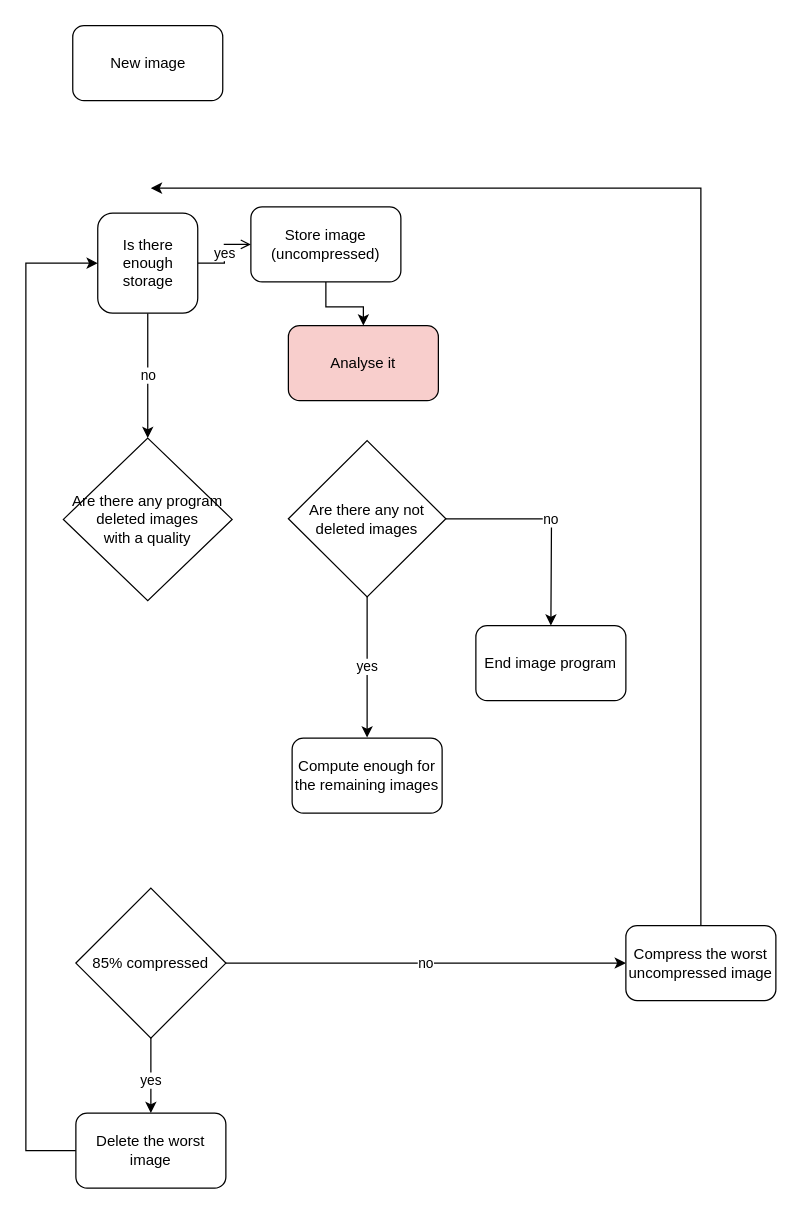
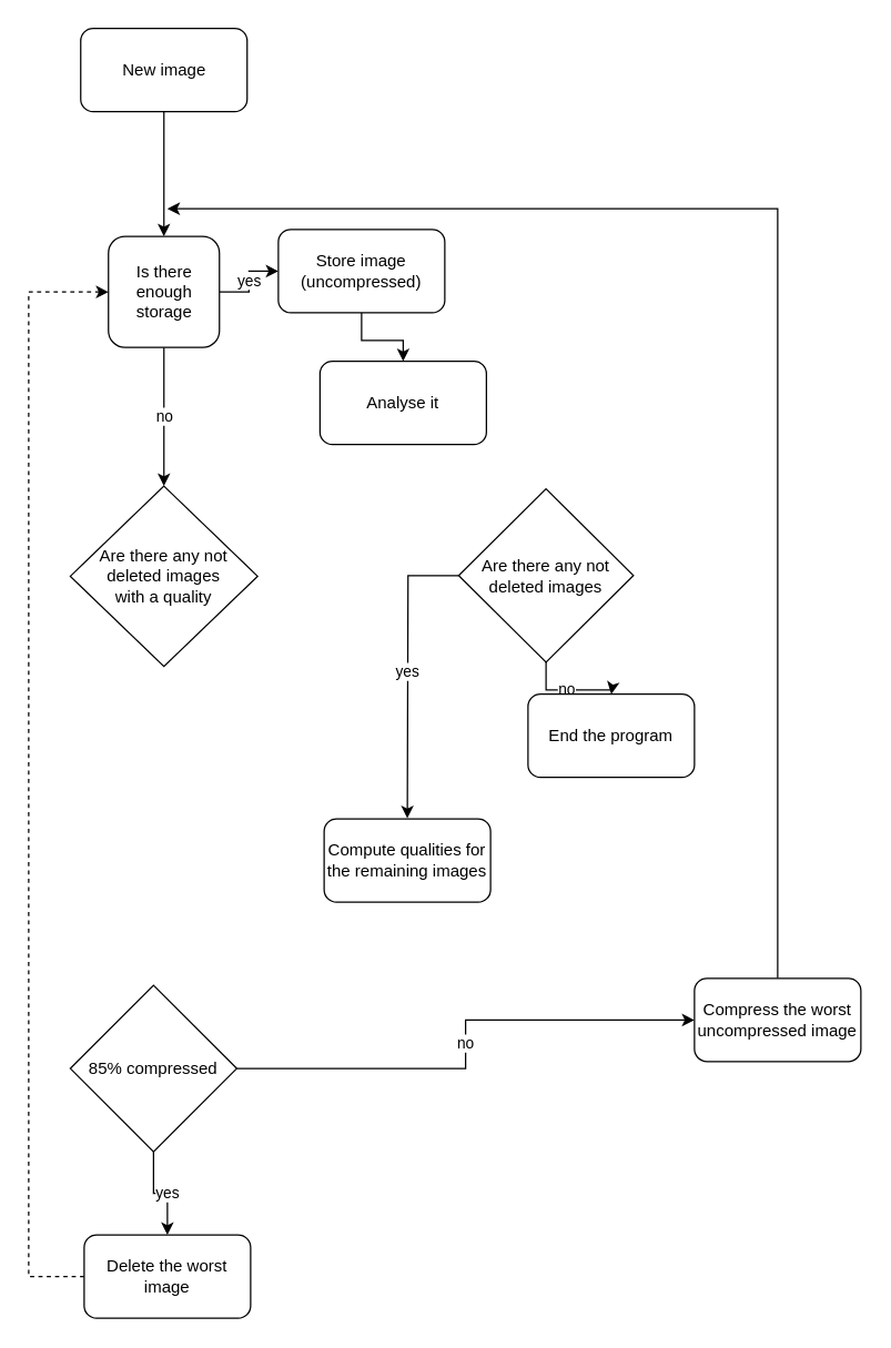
+ <mxCell id="2" style="edgeStyle=orthogonalEdgeStyle;rounded=0;orthogonalLoop=1;jettySize=auto;html=1;exitX=0.5;exitY=1;exitDx=0;exitDy=0;" parent="1" source="3" target="6" edge="1"><mxGeometry relative="1" as="geometry" /></mxCell>
- <mxCell id="4" value="yes" style="edgeStyle=orthogonalEdgeStyle;rounded=0;orthogonalLoop=1;jettySize=auto;html=1;exitX=1;exitY=0.5;exitDx=0;exitDy=0;endArrow=open;" parent="1" source="6" target="8" edge="1"><mxGeometry relative="1" as="geometry"><mxPoint x="300" y="260" as="targetPoint" /></mxGeometry></mxCell>
+ <mxCell id="4" value="yes" style="edgeStyle=orthogonalEdgeStyle;rounded=0;orthogonalLoop=1;jettySize=auto;html=1;exitX=1;exitY=0.5;exitDx=0;exitDy=0;" parent="1" source="6" target="8" edge="1"><mxGeometry relative="1" as="geometry"><mxPoint x="300" y="260" as="targetPoint" /></mxGeometry></mxCell>
- <mxCell id="16" value="Analyse it" style="rounded=1;whiteSpace=wrap;html=1;fillColor=#f8cecc;" parent="1" vertex="1"><mxGeometry x="230" y="260" width="120" height="60" as="geometry" /></mxCell>
+ <mxCell id="16" value="Analyse it" style="rounded=1;whiteSpace=wrap;html=1;" parent="1" vertex="1"><mxGeometry x="230" y="260" width="120" height="60" as="geometry" /></mxCell>
- <mxCell id="17" value="Are there any program deleted images &lt;br&gt;with a quality" style="rhombus;whiteSpace=wrap;html=1;" vertex="1" parent="1"><mxGeometry x="50" y="350" width="135" height="130" as="geometry" /></mxCell>
+ <mxCell id="17" value="Are there any not deleted images &lt;br&gt;with a quality" style="rhombus;whiteSpace=wrap;html=1;" vertex="1" parent="1"><mxGeometry x="50" y="350" width="135" height="130" as="geometry" /></mxCell>
- <mxCell id="20" value="Are there any not deleted images" style="rhombus;whiteSpace=wrap;html=1;" vertex="1" parent="1"><mxGeometry x="230" y="352" width="126" height="125" as="geometry" /></mxCell>
+ <mxCell id="20" value="Are there any not deleted images" style="rhombus;whiteSpace=wrap;html=1;" vertex="1" parent="1"><mxGeometry x="330" y="352" width="126" height="125" as="geometry" /></mxCell>
- <mxCell id="22" value="&lt;span&gt;End image program&lt;/span&gt;" style="rounded=1;whiteSpace=wrap;html=1;" vertex="1" parent="1"><mxGeometry x="380" y="500" width="120" height="60" as="geometry" /></mxCell>
+ <mxCell id="22" value="&lt;span&gt;End the program&lt;/span&gt;" style="rounded=1;whiteSpace=wrap;html=1;" vertex="1" parent="1"><mxGeometry x="380" y="500" width="120" height="60" as="geometry" /></mxCell>
- <mxCell id="12" style="edgeStyle=orthogonalEdgeStyle;rounded=0;orthogonalLoop=1;jettySize=auto;html=1;exitX=0;exitY=0.5;exitDx=0;exitDy=0;" parent="1" source="13" target="6" edge="1"><mxGeometry relative="1" as="geometry"><Array as="points"><mxPoint x="20" y="920" /><mxPoint x="20" y="210" /></Array></mxGeometry></mxCell>
+ <mxCell id="12" style="edgeStyle=orthogonalEdgeStyle;rounded=0;orthogonalLoop=1;jettySize=auto;html=1;exitX=0;exitY=0.5;exitDx=0;exitDy=0;dashed=1;" parent="1" source="13" target="6" edge="1"><mxGeometry relative="1" as="geometry"><Array as="points"><mxPoint x="20" y="920" /><mxPoint x="20" y="210" /></Array></mxGeometry></mxCell>
- <mxCell id="21" value="&lt;span&gt;Compute enough for the remaining images&lt;/span&gt;" style="rounded=1;whiteSpace=wrap;html=1;" vertex="1" parent="1"><mxGeometry x="233" y="590" width="120" height="60" as="geometry" /></mxCell>
+ <mxCell id="21" value="&lt;span&gt;Compute qualities for the remaining images&lt;/span&gt;" style="rounded=1;whiteSpace=wrap;html=1;" vertex="1" parent="1"><mxGeometry x="233" y="590" width="120" height="60" as="geometry" /></mxCell>
- <mxCell id="11" value="85% compressed" style="rhombus;whiteSpace=wrap;html=1;" parent="1" vertex="1"><mxGeometry x="60" y="709.96" width="120" height="120" as="geometry" /></mxCell>
+ <mxCell id="11" value="85% compressed" style="rhombus;whiteSpace=wrap;html=1;" parent="1" vertex="1"><mxGeometry x="50" y="709.96" width="120" height="120" as="geometry" /></mxCell>
- <mxCell id="15" value="&lt;span&gt;Compress the worst uncompressed image&lt;/span&gt;" style="rounded=1;whiteSpace=wrap;html=1;" parent="1" vertex="1"><mxGeometry x="500" y="739.96" width="120" height="60" as="geometry" /></mxCell>
+ <mxCell id="15" value="&lt;span&gt;Compress the worst uncompressed image&lt;/span&gt;" style="rounded=1;whiteSpace=wrap;html=1;" parent="1" vertex="1"><mxGeometry x="500" y="704.96" width="120" height="60" as="geometry" /></mxCell>
